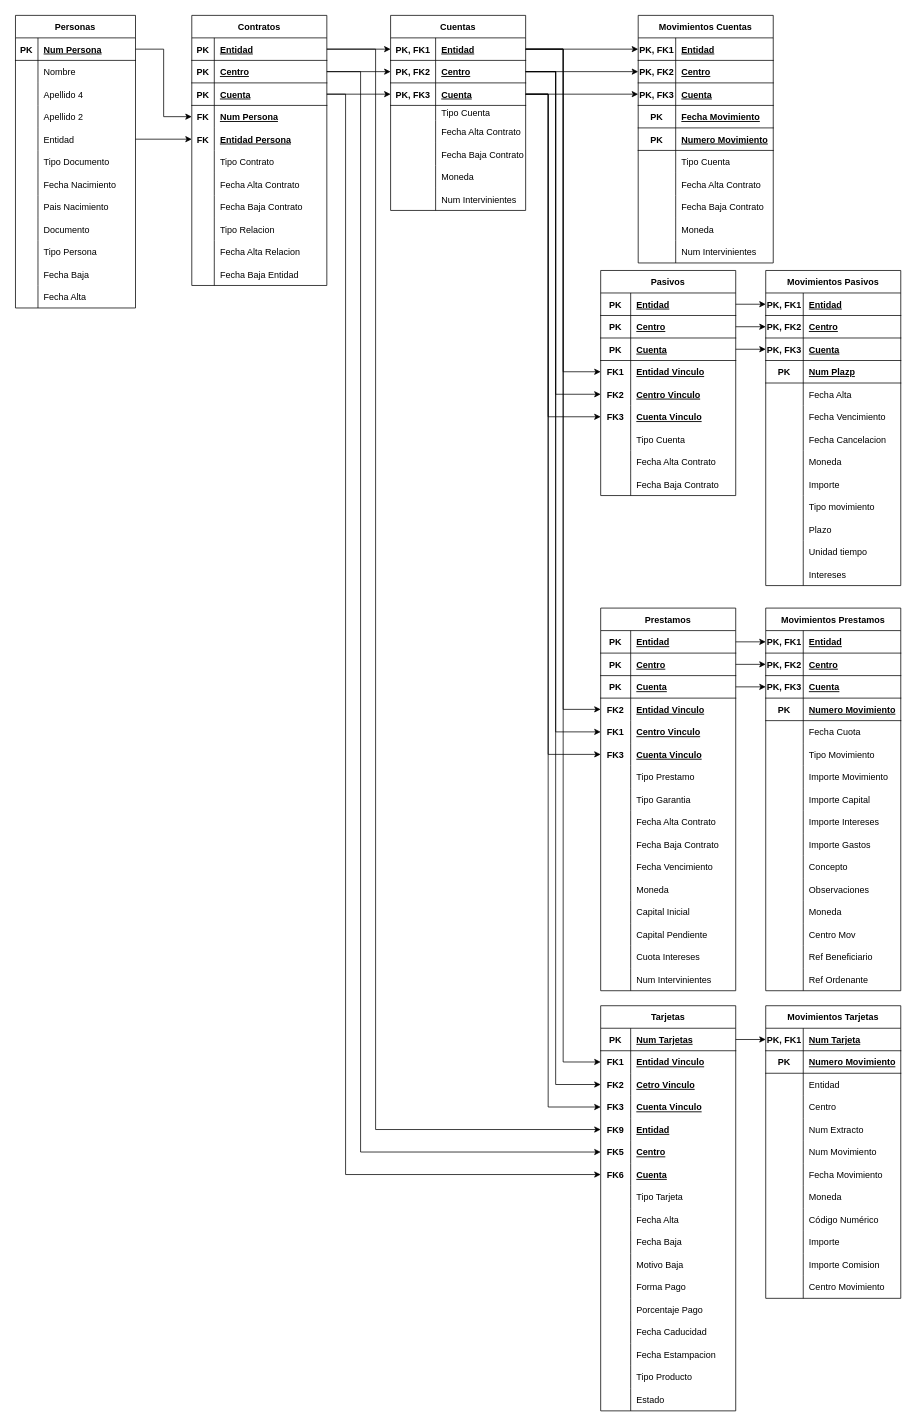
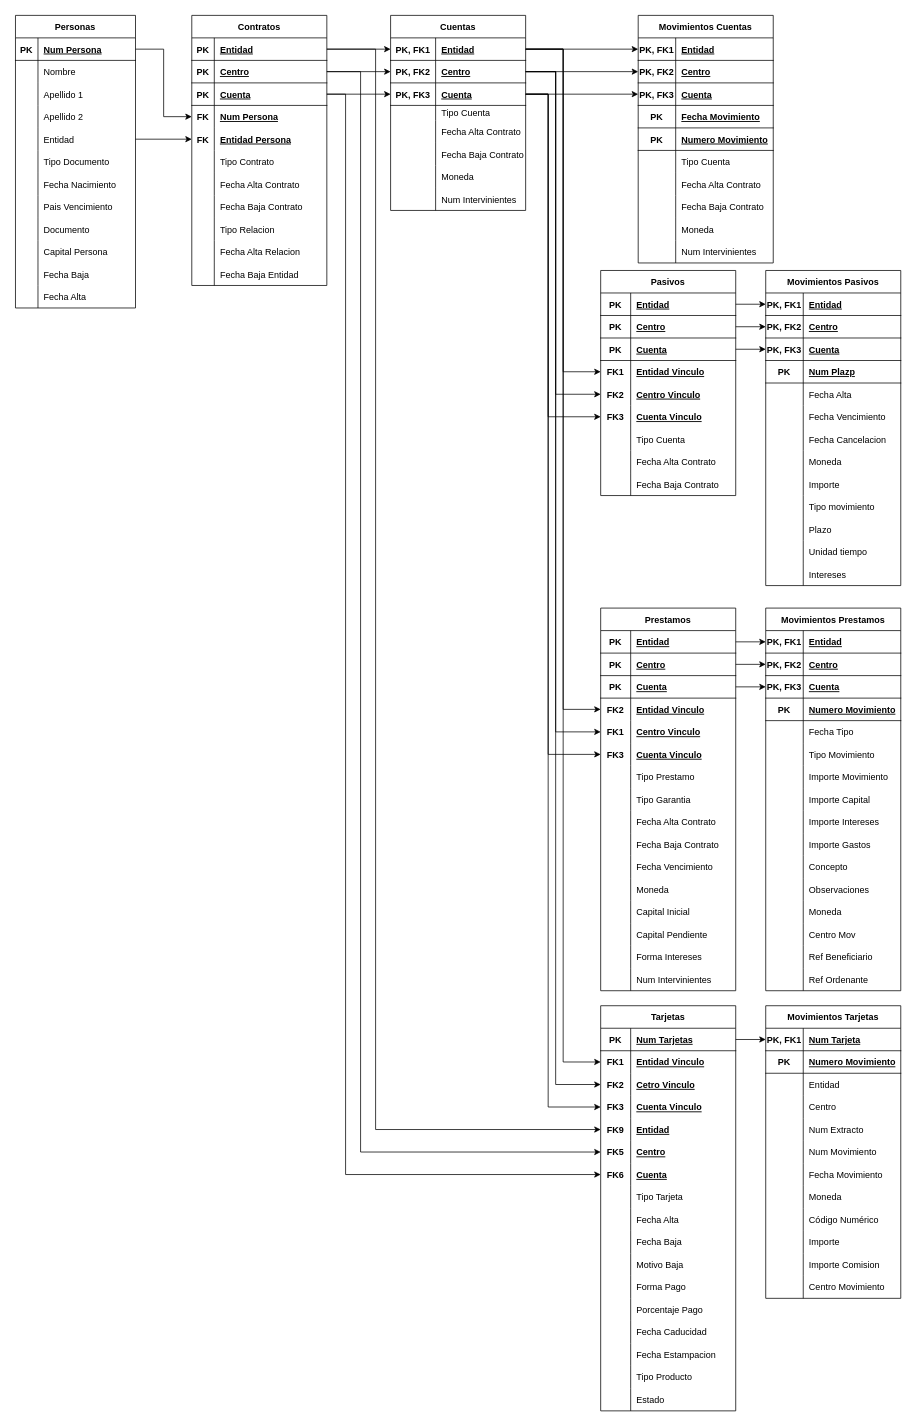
- <mxCell id="11" value="Apellido 4" style="shape=partialRectangle;connectable=0;fillColor=none;top=0;left=0;bottom=0;right=0;align=left;spacingLeft=6;overflow=hidden;" parent="9" vertex="1"><mxGeometry x="30" width="130" height="30" as="geometry"><mxRectangle width="130" height="30" as="alternateBounds" /></mxGeometry></mxCell>
+ <mxCell id="11" value="Apellido 1" style="shape=partialRectangle;connectable=0;fillColor=none;top=0;left=0;bottom=0;right=0;align=left;spacingLeft=6;overflow=hidden;" parent="9" vertex="1"><mxGeometry x="30" width="130" height="30" as="geometry"><mxRectangle width="130" height="30" as="alternateBounds" /></mxGeometry></mxCell>
- <mxCell id="26" value="Pais Nacimiento" style="shape=partialRectangle;connectable=0;fillColor=none;top=0;left=0;bottom=0;right=0;align=left;spacingLeft=6;overflow=hidden;" parent="24" vertex="1"><mxGeometry x="30" width="130" height="30" as="geometry"><mxRectangle width="130" height="30" as="alternateBounds" /></mxGeometry></mxCell>
+ <mxCell id="26" value="Pais Vencimiento" style="shape=partialRectangle;connectable=0;fillColor=none;top=0;left=0;bottom=0;right=0;align=left;spacingLeft=6;overflow=hidden;" parent="24" vertex="1"><mxGeometry x="30" width="130" height="30" as="geometry"><mxRectangle width="130" height="30" as="alternateBounds" /></mxGeometry></mxCell>
- <mxCell id="32" value="Tipo Persona" style="shape=partialRectangle;connectable=0;fillColor=none;top=0;left=0;bottom=0;right=0;align=left;spacingLeft=6;overflow=hidden;" parent="30" vertex="1"><mxGeometry x="30" width="130" height="30" as="geometry"><mxRectangle width="130" height="30" as="alternateBounds" /></mxGeometry></mxCell>
+ <mxCell id="32" value="Capital Persona" style="shape=partialRectangle;connectable=0;fillColor=none;top=0;left=0;bottom=0;right=0;align=left;spacingLeft=6;overflow=hidden;" parent="30" vertex="1"><mxGeometry x="30" width="130" height="30" as="geometry"><mxRectangle width="130" height="30" as="alternateBounds" /></mxGeometry></mxCell>
- <mxCell id="261" value="Fecha Cuota" style="shape=partialRectangle;connectable=0;fillColor=none;top=0;left=0;bottom=0;right=0;align=left;spacingLeft=6;overflow=hidden;" parent="259" vertex="1"><mxGeometry x="50" width="130" height="30" as="geometry"><mxRectangle width="130" height="30" as="alternateBounds" /></mxGeometry></mxCell>
+ <mxCell id="261" value="Fecha Tipo" style="shape=partialRectangle;connectable=0;fillColor=none;top=0;left=0;bottom=0;right=0;align=left;spacingLeft=6;overflow=hidden;" parent="259" vertex="1"><mxGeometry x="50" width="130" height="30" as="geometry"><mxRectangle width="130" height="30" as="alternateBounds" /></mxGeometry></mxCell>
- <mxCell id="242" value="Cuota Intereses" style="shape=partialRectangle;connectable=0;fillColor=none;top=0;left=0;bottom=0;right=0;align=left;spacingLeft=6;overflow=hidden;" parent="240" vertex="1"><mxGeometry x="40" width="140" height="30" as="geometry"><mxRectangle width="140" height="30" as="alternateBounds" /></mxGeometry></mxCell>
+ <mxCell id="242" value="Forma Intereses" style="shape=partialRectangle;connectable=0;fillColor=none;top=0;left=0;bottom=0;right=0;align=left;spacingLeft=6;overflow=hidden;" parent="240" vertex="1"><mxGeometry x="40" width="140" height="30" as="geometry"><mxRectangle width="140" height="30" as="alternateBounds" /></mxGeometry></mxCell>
